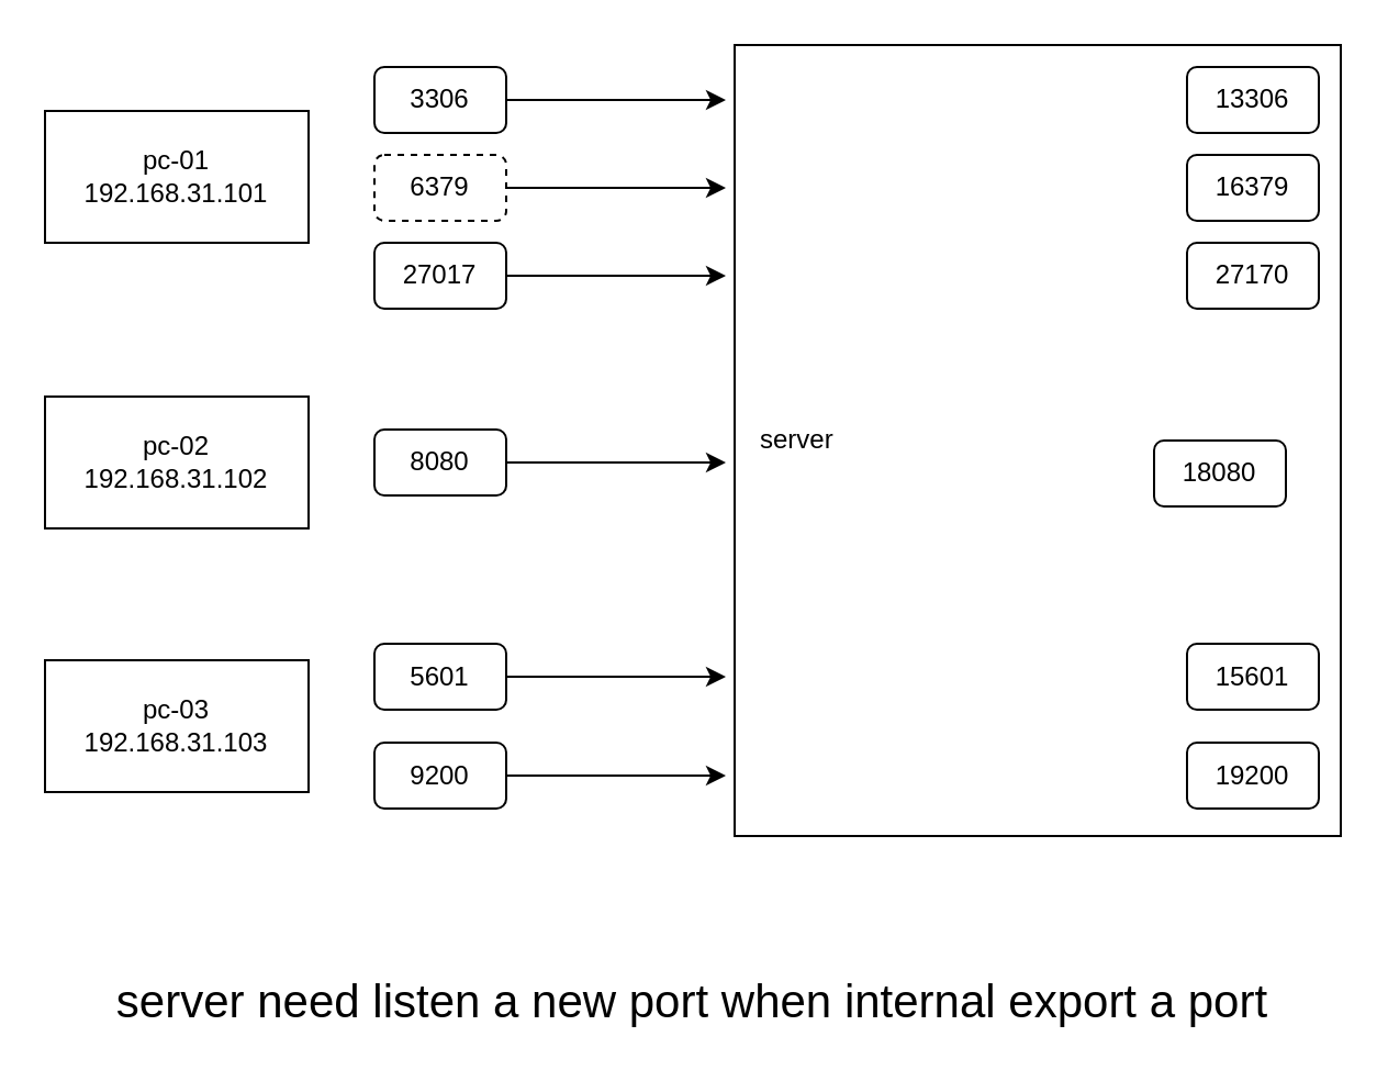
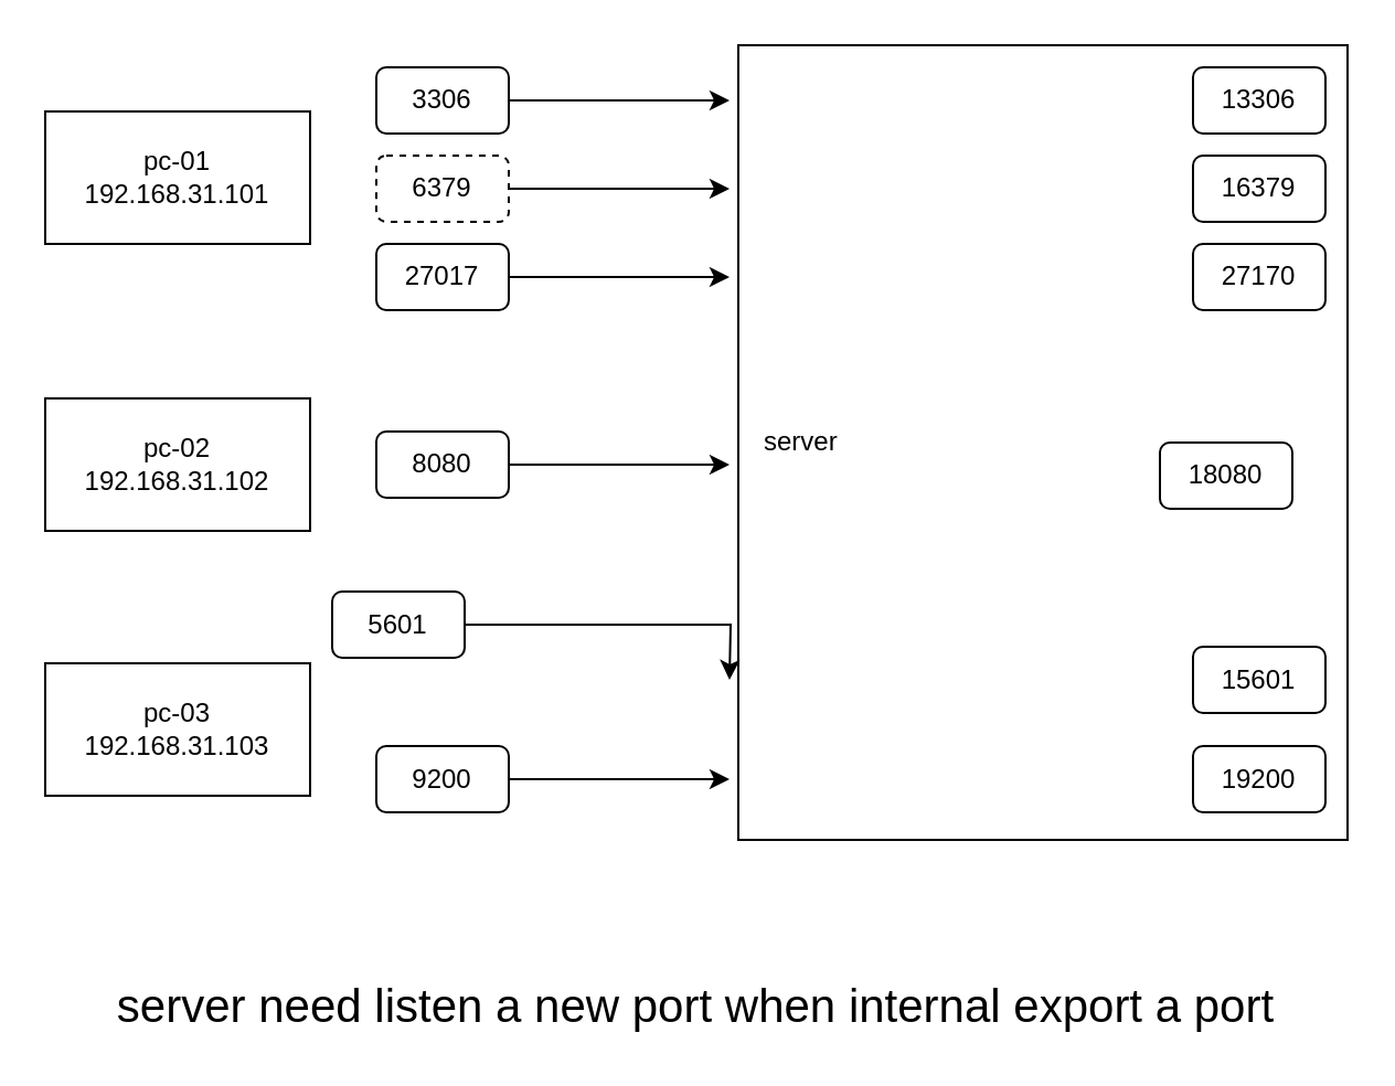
- <mxCell id="17" value="5601" style="rounded=1;whiteSpace=wrap;html=1;" vertex="1" parent="1"><mxGeometry x="170" y="292.5" width="60" height="30" as="geometry" /></mxCell>
+ <mxCell id="17" value="5601" style="rounded=1;whiteSpace=wrap;html=1;" vertex="1" parent="1"><mxGeometry x="150" y="267.5" width="60" height="30" as="geometry" /></mxCell>
